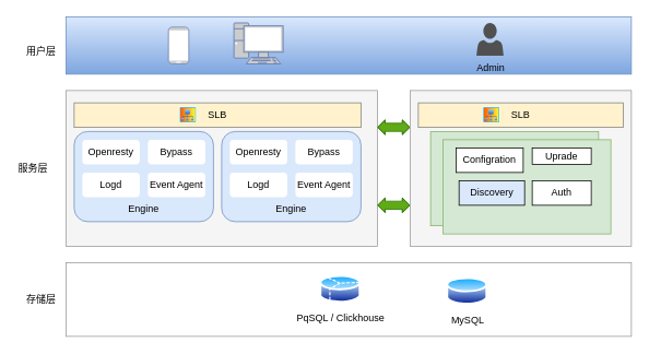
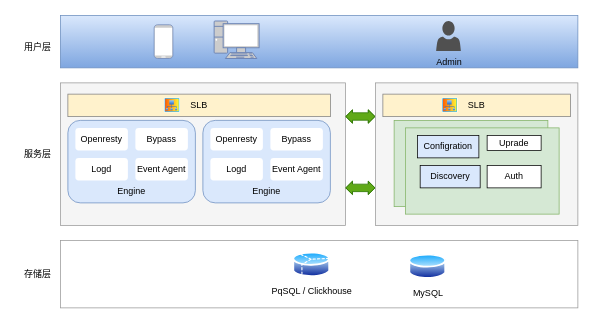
- <mxCell id="24" value="Configration" style="rounded=0;whiteSpace=wrap;html=1;" vertex="1" parent="1"><mxGeometry x="556" y="180" width="82" height="30" as="geometry" /></mxCell>
+ <mxCell id="24" value="Configration" style="rounded=0;whiteSpace=wrap;html=1;fillColor=#dae8fc;" vertex="1" parent="1"><mxGeometry x="556" y="180" width="82" height="30" as="geometry" /></mxCell>
- <mxCell id="35" value="服务层" style="text;html=1;strokeColor=none;fillColor=none;align=center;verticalAlign=middle;whiteSpace=wrap;rounded=0;" vertex="1" parent="1"><mxGeometry x="10" y="190" width="60" height="30" as="geometry" /></mxCell>
+ <mxCell id="35" value="服务层" style="text;html=1;strokeColor=none;fillColor=none;align=center;verticalAlign=middle;whiteSpace=wrap;rounded=0;" vertex="1" parent="1"><mxGeometry x="20" y="190" width="60" height="30" as="geometry" /></mxCell>
